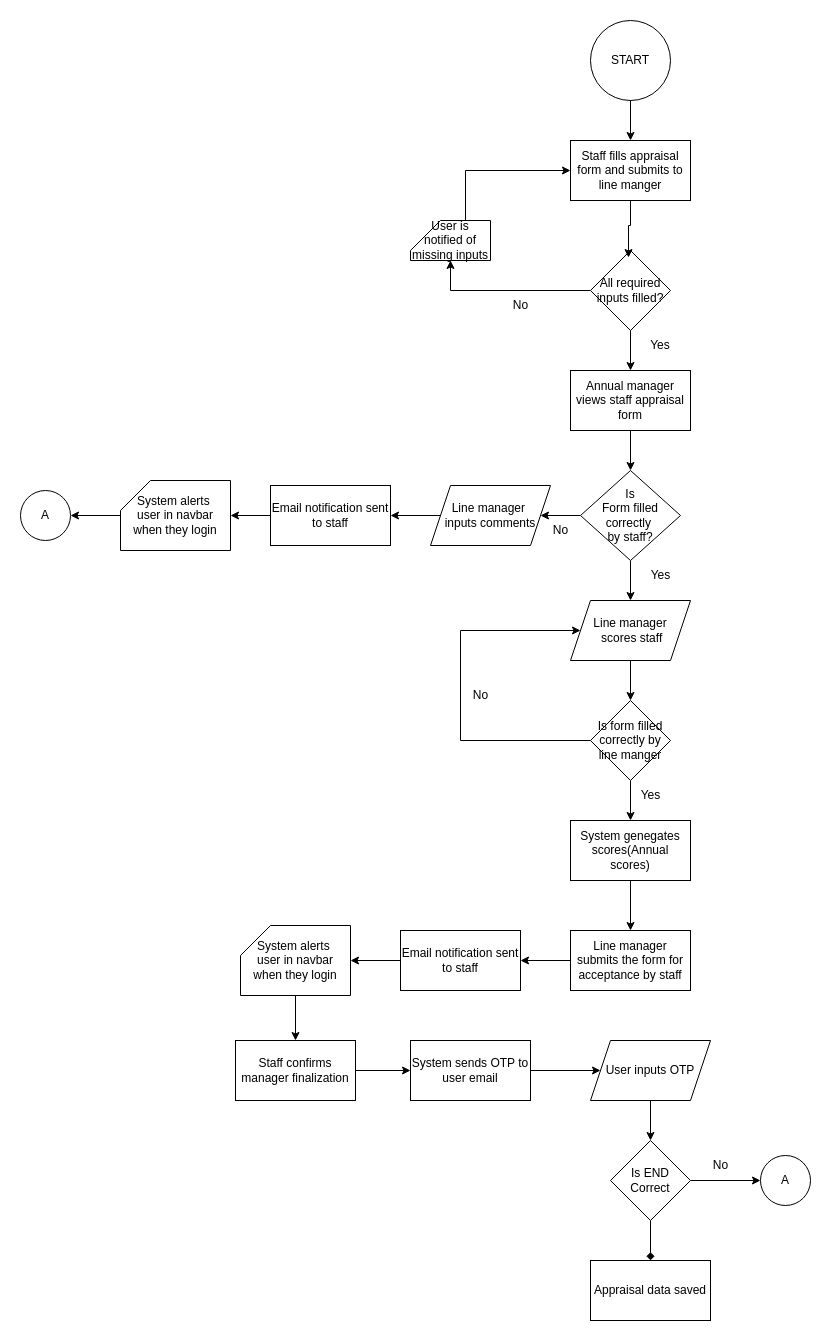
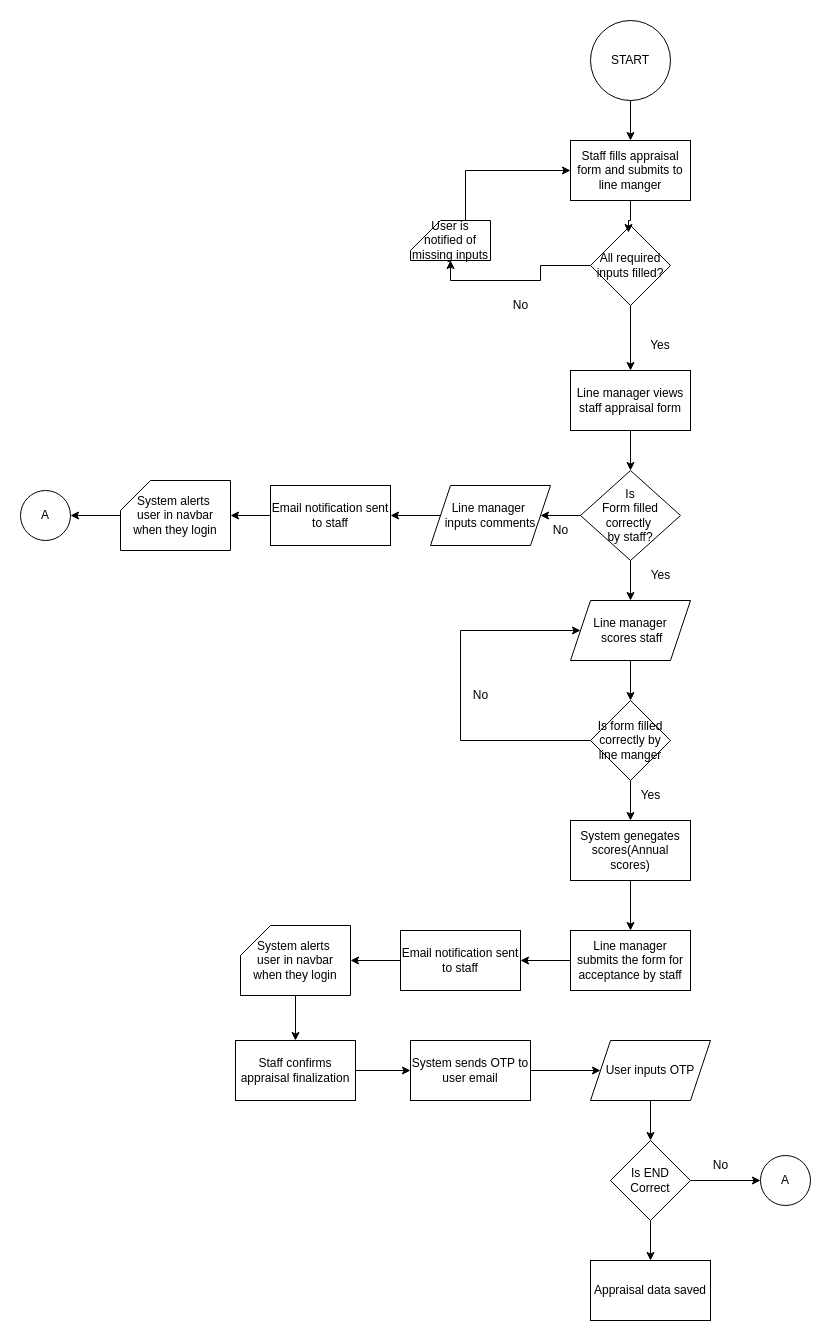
- <mxCell id="18" value="All required inputs filled?" style="rhombus;whiteSpace=wrap;html=1;" vertex="1" parent="1"><mxGeometry x="590" y="250" width="80" height="80" as="geometry" /></mxCell>
+ <mxCell id="18" value="All required inputs filled?" style="rhombus;whiteSpace=wrap;html=1;" vertex="1" parent="1"><mxGeometry x="590" y="225" width="80" height="80" as="geometry" /></mxCell>
- <mxCell id="4" value="Annual manager views staff appraisal form" style="rounded=0;whiteSpace=wrap;html=1;" vertex="1" parent="1"><mxGeometry x="570" y="370" width="120" height="60" as="geometry" /></mxCell>
+ <mxCell id="4" value="Line manager views staff appraisal form" style="rounded=0;whiteSpace=wrap;html=1;" vertex="1" parent="1"><mxGeometry x="570" y="370" width="120" height="60" as="geometry" /></mxCell>
- <mxCell id="11" value="Staff confirms manager finalization" style="rounded=0;whiteSpace=wrap;html=1;" vertex="1" parent="1"><mxGeometry x="235" y="1040" width="120" height="60" as="geometry" /></mxCell>
+ <mxCell id="11" value="Staff confirms appraisal finalization" style="rounded=0;whiteSpace=wrap;html=1;" vertex="1" parent="1"><mxGeometry x="235" y="1040" width="120" height="60" as="geometry" /></mxCell>
- <mxCell id="46" style="edgeStyle=orthogonalEdgeStyle;rounded=0;orthogonalLoop=1;jettySize=auto;html=1;endArrow=diamond;" edge="1" parent="1" source="47" target="53"><mxGeometry relative="1" as="geometry" /></mxCell>
+ <mxCell id="46" style="edgeStyle=orthogonalEdgeStyle;rounded=0;orthogonalLoop=1;jettySize=auto;html=1;" edge="1" parent="1" source="47" target="53"><mxGeometry relative="1" as="geometry" /></mxCell>
